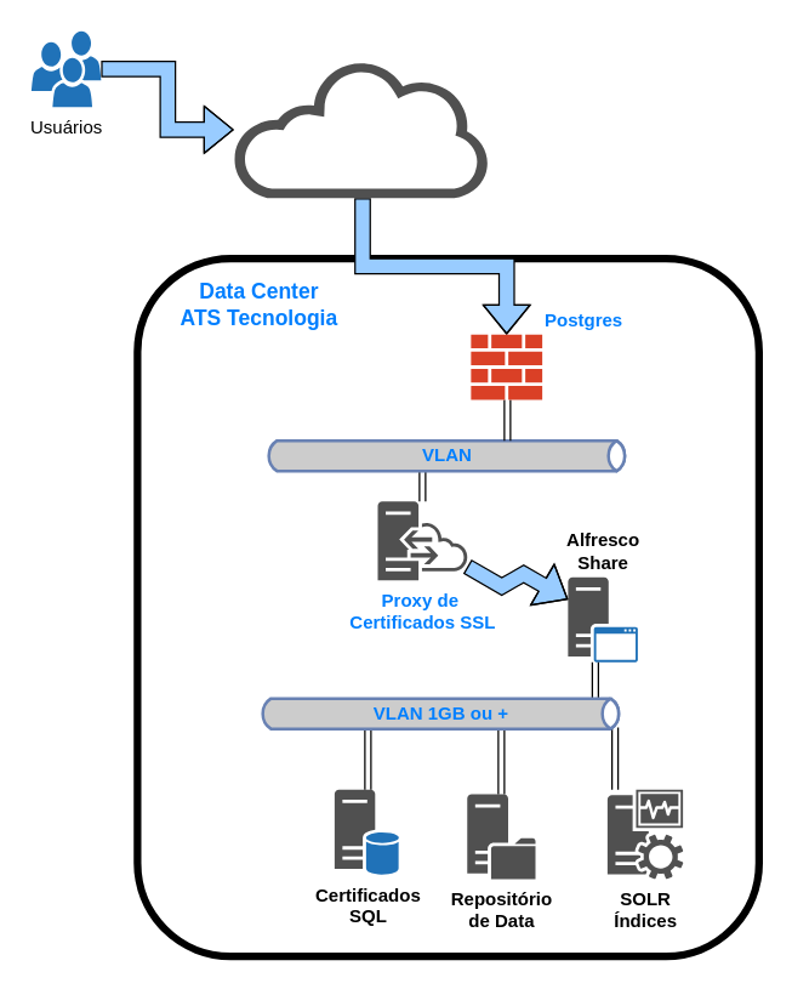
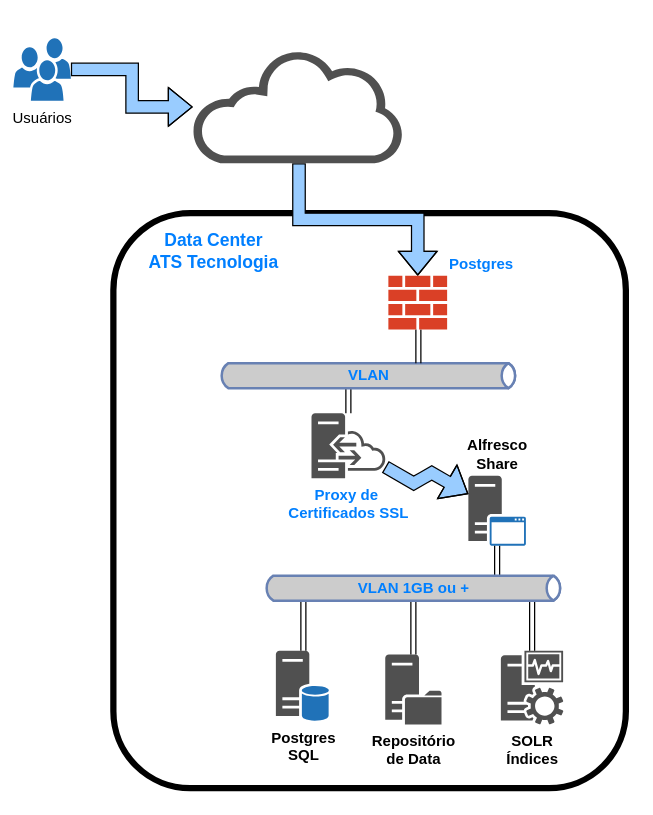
- <mxCell id="6" value="Usuários" style="pointerEvents=1;shadow=0;dashed=0;html=1;strokeColor=none;labelPosition=center;verticalLabelPosition=bottom;verticalAlign=top;outlineConnect=0;align=center;shape=mxgraph.office.users.users;fillColor=#2072B8;" vertex="1" parent="1"><mxGeometry x="20" y="20" width="46" height="50" as="geometry" /></mxCell>
+ <mxCell id="6" value="Usuários" style="pointerEvents=1;shadow=0;dashed=0;html=1;strokeColor=none;labelPosition=center;verticalLabelPosition=bottom;verticalAlign=top;outlineConnect=0;align=center;shape=mxgraph.office.users.users;fillColor=#2072B8;" vertex="1" parent="1"><mxGeometry x="10" y="30" width="46" height="50" as="geometry" /></mxCell>
- <mxCell id="13" value="VLAN 1GB ou +" style="html=1;outlineConnect=0;fillColor=#CCCCCC;strokeColor=#6881B3;gradientColor=none;gradientDirection=north;strokeWidth=2;shape=mxgraph.networks.bus;gradientColor=none;gradientDirection=north;perimeter=backbonePerimeter;backboneSize=20;fontColor=#007FFF;fontStyle=1" vertex="1" parent="1"><mxGeometry x="170" y="460" width="240" height="20" as="geometry" /></mxCell>
+ <mxCell id="13" value="VLAN 1GB ou +" style="html=1;outlineConnect=0;fillColor=#CCCCCC;strokeColor=#6881B3;gradientColor=none;gradientDirection=north;strokeWidth=2;shape=mxgraph.networks.bus;gradientColor=none;gradientDirection=north;perimeter=backbonePerimeter;backboneSize=20;fontColor=#007FFF;fontStyle=1" vertex="1" parent="1"><mxGeometry x="210" y="460" width="240" height="20" as="geometry" /></mxCell>
- <mxCell id="3" value="Certificados&lt;br&gt;SQL" style="pointerEvents=1;shadow=0;dashed=0;html=1;strokeColor=none;fillColor=#505050;labelPosition=center;verticalLabelPosition=bottom;verticalAlign=top;outlineConnect=0;align=center;shape=mxgraph.office.servers.database_server_blue;fontStyle=1" vertex="1" parent="1"><mxGeometry x="220" y="520" width="43" height="56" as="geometry" /></mxCell>
+ <mxCell id="3" value="Postgres&lt;br&gt;SQL" style="pointerEvents=1;shadow=0;dashed=0;html=1;strokeColor=none;fillColor=#505050;labelPosition=center;verticalLabelPosition=bottom;verticalAlign=top;outlineConnect=0;align=center;shape=mxgraph.office.servers.database_server_blue;fontStyle=1" vertex="1" parent="1"><mxGeometry x="220" y="520" width="43" height="56" as="geometry" /></mxCell>
